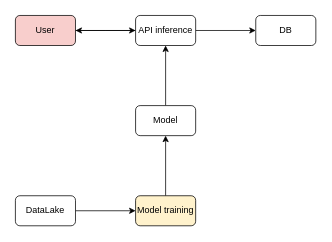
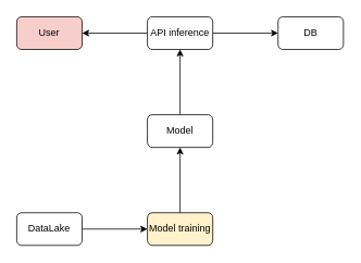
- <mxCell id="2" style="edgeStyle=orthogonalEdgeStyle;rounded=0;orthogonalLoop=1;jettySize=auto;html=1;exitX=1;exitY=0.5;exitDx=0;exitDy=0;entryX=0;entryY=0.5;entryDx=0;entryDy=0;" edge="1" parent="1" source="3" target="6"><mxGeometry relative="1" as="geometry" /></mxCell>
